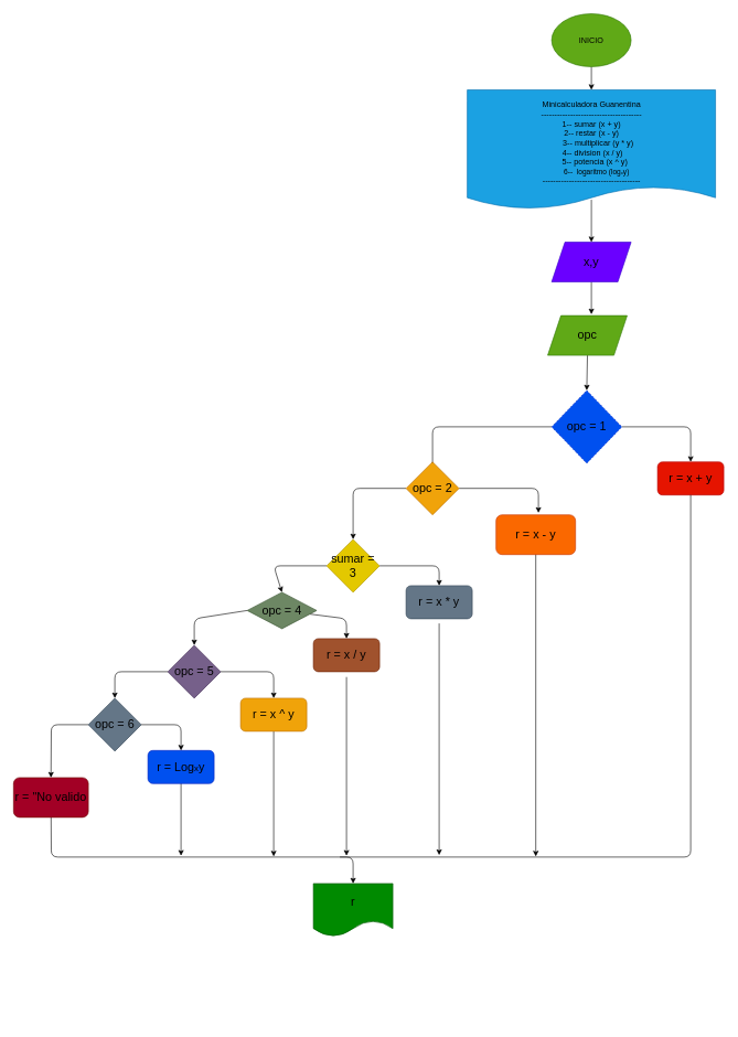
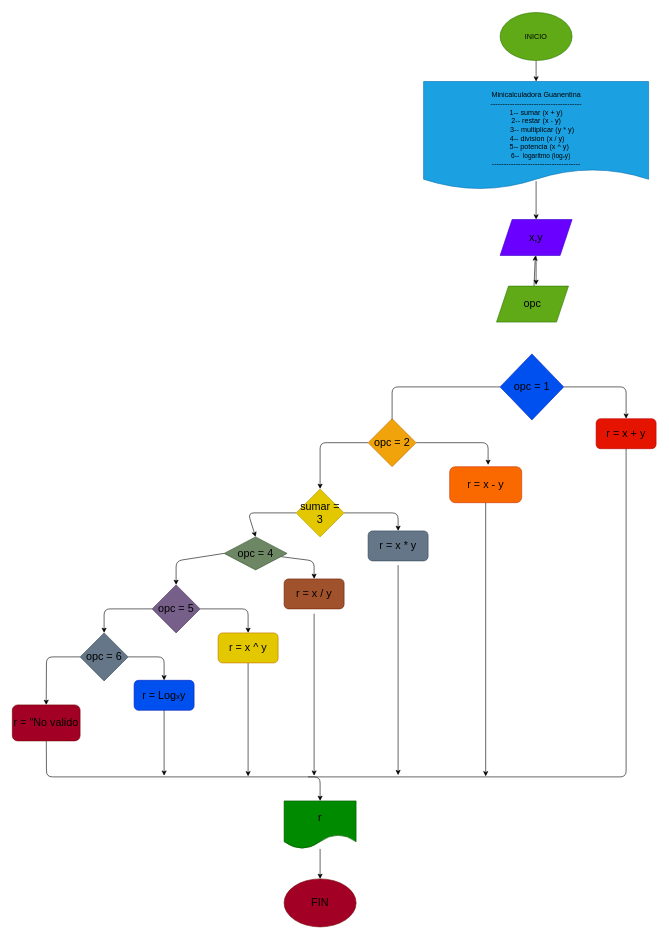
- <mxCell id="8" style="edgeStyle=none;html=1;exitX=0.5;exitY=1;exitDx=0;exitDy=0;entryX=0.5;entryY=0;entryDx=0;entryDy=0;fontSize=13;" edge="1" parent="1" source="9" target="12"><mxGeometry relative="1" as="geometry" /></mxCell>
+ <mxCell id="8" style="edgeStyle=none;html=1;exitX=0.5;exitY=1;exitDx=0;exitDy=0;fontSize=13;" edge="1" parent="1" source="9" target="7"><mxGeometry relative="1" as="geometry" /></mxCell>
- <mxCell id="12" value="&lt;font color=&quot;#000000&quot;&gt;opc = 1&lt;/font&gt;" style="rhombus;whiteSpace=wrap;html=1;fontSize=18;fillColor=#0050ef;fontColor=#ffffff;strokeColor=#001DBC;dashed=1;" vertex="1" parent="1"><mxGeometry x="833" y="589" width="106" height="110" as="geometry" /></mxCell>
+ <mxCell id="12" value="&lt;font color=&quot;#000000&quot;&gt;opc = 1&lt;/font&gt;" style="rhombus;whiteSpace=wrap;html=1;fontSize=18;fillColor=#0050ef;fontColor=#ffffff;strokeColor=#001DBC;" vertex="1" parent="1"><mxGeometry x="833" y="589" width="106" height="110" as="geometry" /></mxCell>
- <mxCell id="33" value="&lt;font color=&quot;#000000&quot;&gt;r = x ^ y&lt;/font&gt;" style="rounded=1;whiteSpace=wrap;html=1;fontSize=18;fillColor=#f0a30a;fontColor=#000000;strokeColor=#BD7000;" vertex="1" parent="1"><mxGeometry x="363" y="1054" width="100" height="50" as="geometry" /></mxCell>
+ <mxCell id="33" value="&lt;font color=&quot;#000000&quot;&gt;r = x ^ y&lt;/font&gt;" style="rounded=1;whiteSpace=wrap;html=1;fontSize=18;fillColor=#e3c800;fontColor=#000000;strokeColor=#BD7000;" vertex="1" parent="1"><mxGeometry x="363" y="1054" width="100" height="50" as="geometry" /></mxCell>
+ <mxCell id="39" style="edgeStyle=none;html=1;fontSize=18;" edge="1" parent="1" source="40" target="41"><mxGeometry relative="1" as="geometry" /></mxCell>
+ <mxCell id="41" value="&lt;font color=&quot;#000000&quot;&gt;FIN&lt;/font&gt;" style="ellipse;whiteSpace=wrap;html=1;fontSize=18;fillColor=#a20025;fontColor=#ffffff;strokeColor=#6F0000;" vertex="1" parent="1"><mxGeometry x="473" y="1464" width="120" height="80" as="geometry" /></mxCell>
